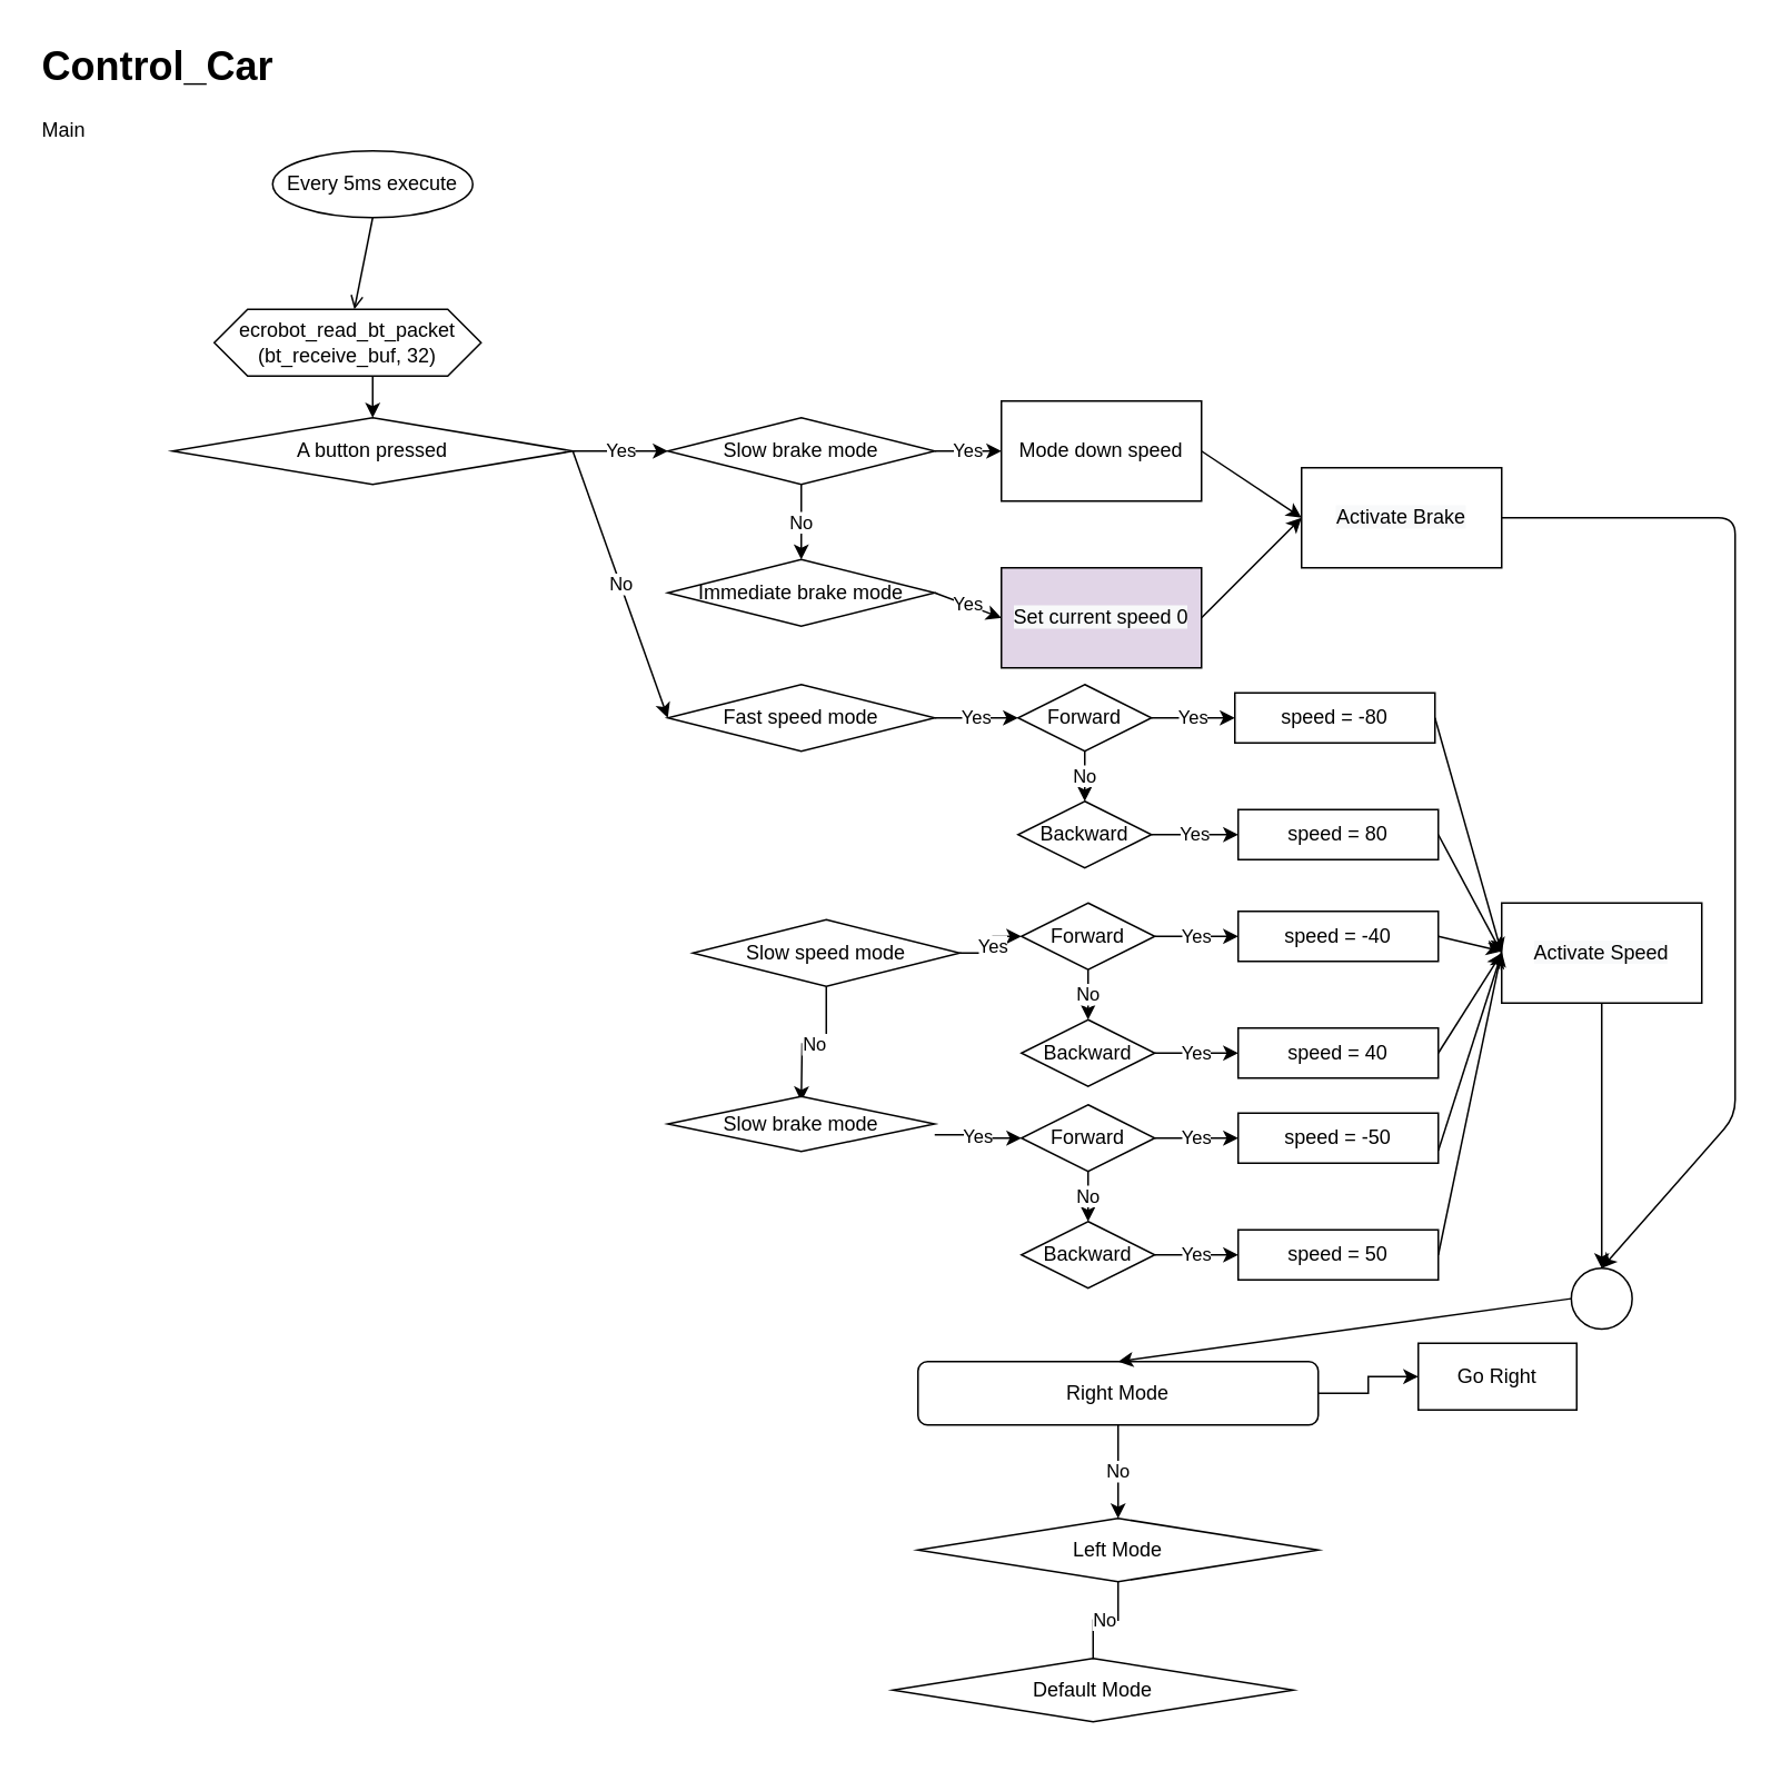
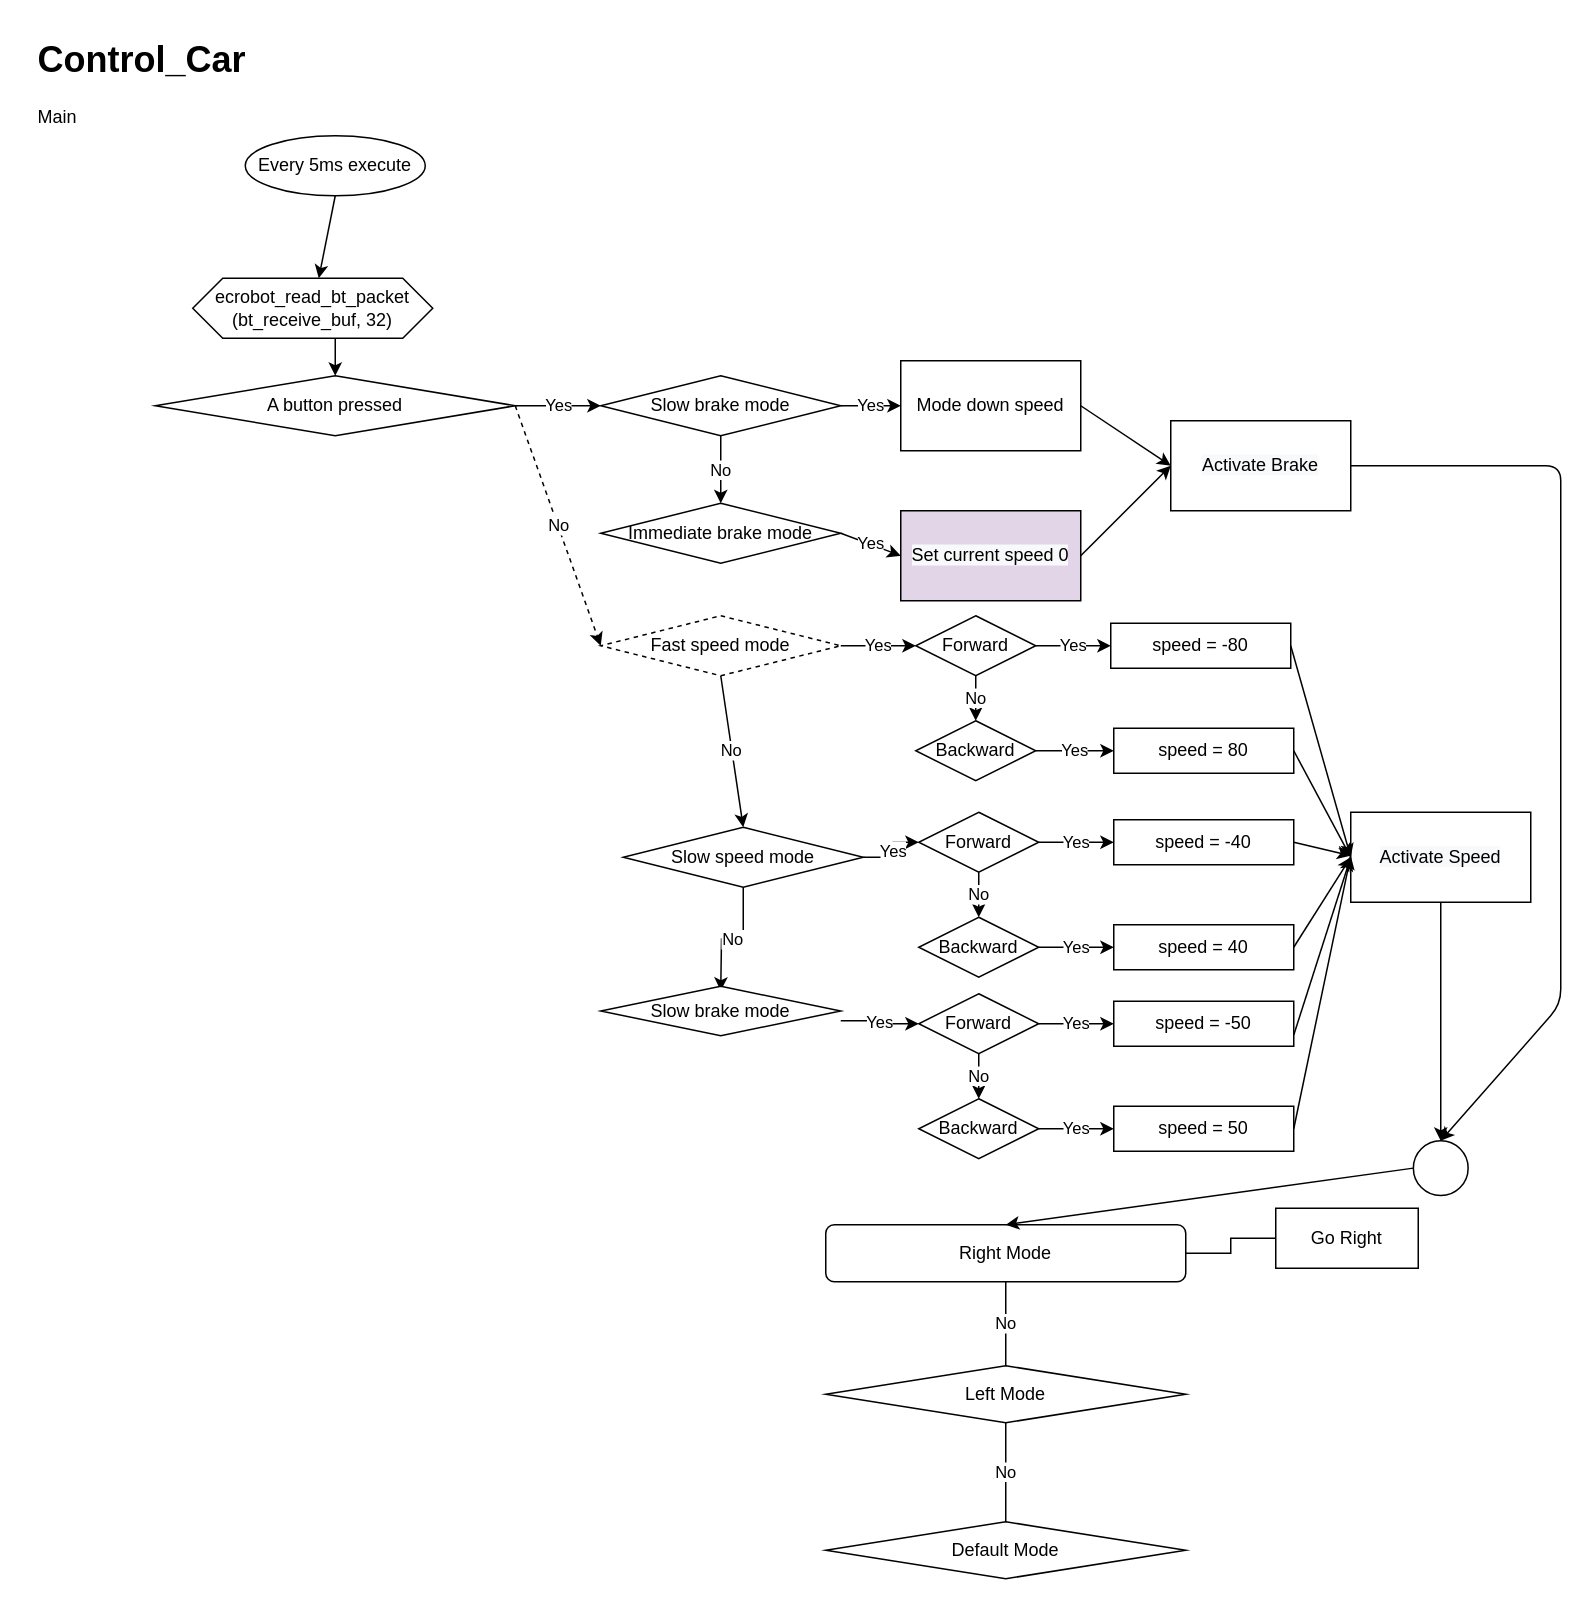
- <mxCell id="5" value="" style="endArrow=open;html=1;exitX=0.5;exitY=1;exitDx=0;exitDy=0;" parent="1" source="2" target="4" edge="1"><mxGeometry width="50" height="50" relative="1" as="geometry"><mxPoint x="213" y="170" as="sourcePoint" /><mxPoint x="263" y="120" as="targetPoint" /></mxGeometry></mxCell>
+ <mxCell id="5" value="" style="endArrow=classic;html=1;exitX=0.5;exitY=1;exitDx=0;exitDy=0;" parent="1" source="2" target="4" edge="1"><mxGeometry width="50" height="50" relative="1" as="geometry"><mxPoint x="213" y="170" as="sourcePoint" /><mxPoint x="263" y="120" as="targetPoint" /></mxGeometry></mxCell>
- <mxCell id="9" value="No" style="endArrow=classic;html=1;exitX=1;exitY=0.5;exitDx=0;exitDy=0;entryX=0;entryY=0.5;entryDx=0;entryDy=0;" parent="1" source="7" target="20" edge="1"><mxGeometry width="50" height="50" relative="1" as="geometry"><mxPoint x="490" y="190" as="sourcePoint" /><mxPoint x="223" y="410" as="targetPoint" /></mxGeometry></mxCell>
+ <mxCell id="9" value="No" style="endArrow=classic;html=1;exitX=1;exitY=0.5;exitDx=0;exitDy=0;entryX=0;entryY=0.5;entryDx=0;entryDy=0;dashed=1;" parent="1" source="7" target="20" edge="1"><mxGeometry width="50" height="50" relative="1" as="geometry"><mxPoint x="490" y="190" as="sourcePoint" /><mxPoint x="223" y="410" as="targetPoint" /></mxGeometry></mxCell>
- <mxCell id="20" value="Fast speed mode" style="rhombus;whiteSpace=wrap;html=1;" parent="1" vertex="1"><mxGeometry x="400" y="410" width="160" height="40" as="geometry" /></mxCell>
+ <mxCell id="20" value="Fast speed mode" style="rhombus;whiteSpace=wrap;html=1;dashed=1;" parent="1" vertex="1"><mxGeometry x="400" y="410" width="160" height="40" as="geometry" /></mxCell>
+ <mxCell id="26" value="No" style="endArrow=classic;html=1;exitX=0.5;exitY=1;exitDx=0;exitDy=0;entryX=0.5;entryY=0;entryDx=0;entryDy=0;" parent="1" source="20" target="23" edge="1"><mxGeometry width="50" height="50" relative="1" as="geometry"><mxPoint x="490" y="490" as="sourcePoint" /><mxPoint x="540" y="440" as="targetPoint" /></mxGeometry></mxCell>
- <mxCell id="57" value="" style="edgeStyle=orthogonalEdgeStyle;rounded=0;orthogonalLoop=1;jettySize=auto;html=1;" parent="1" source="58" target="62" edge="1"><mxGeometry relative="1" as="geometry" /></mxCell>
+ <mxCell id="57" value="" style="edgeStyle=orthogonalEdgeStyle;rounded=0;orthogonalLoop=1;jettySize=auto;html=1;endArrow=none;" parent="1" source="58" target="62" edge="1"><mxGeometry relative="1" as="geometry" /></mxCell>
- <mxCell id="56" value="No" style="edgeStyle=orthogonalEdgeStyle;rounded=0;orthogonalLoop=1;jettySize=auto;html=1;" parent="1" source="58" target="60" edge="1"><mxGeometry relative="1" as="geometry" /></mxCell>
+ <mxCell id="56" value="No" style="edgeStyle=orthogonalEdgeStyle;rounded=0;orthogonalLoop=1;jettySize=auto;html=1;endArrow=none;" parent="1" source="58" target="60" edge="1"><mxGeometry relative="1" as="geometry" /></mxCell>
- <mxCell id="61" value="Default Mode" style="rhombus;whiteSpace=wrap;html=1;" parent="1" vertex="1"><mxGeometry x="535" y="994" width="240" height="38" as="geometry" /></mxCell>
+ <mxCell id="61" value="Default Mode" style="rhombus;whiteSpace=wrap;html=1;" parent="1" vertex="1"><mxGeometry x="550" y="1014" width="240" height="38" as="geometry" /></mxCell>
